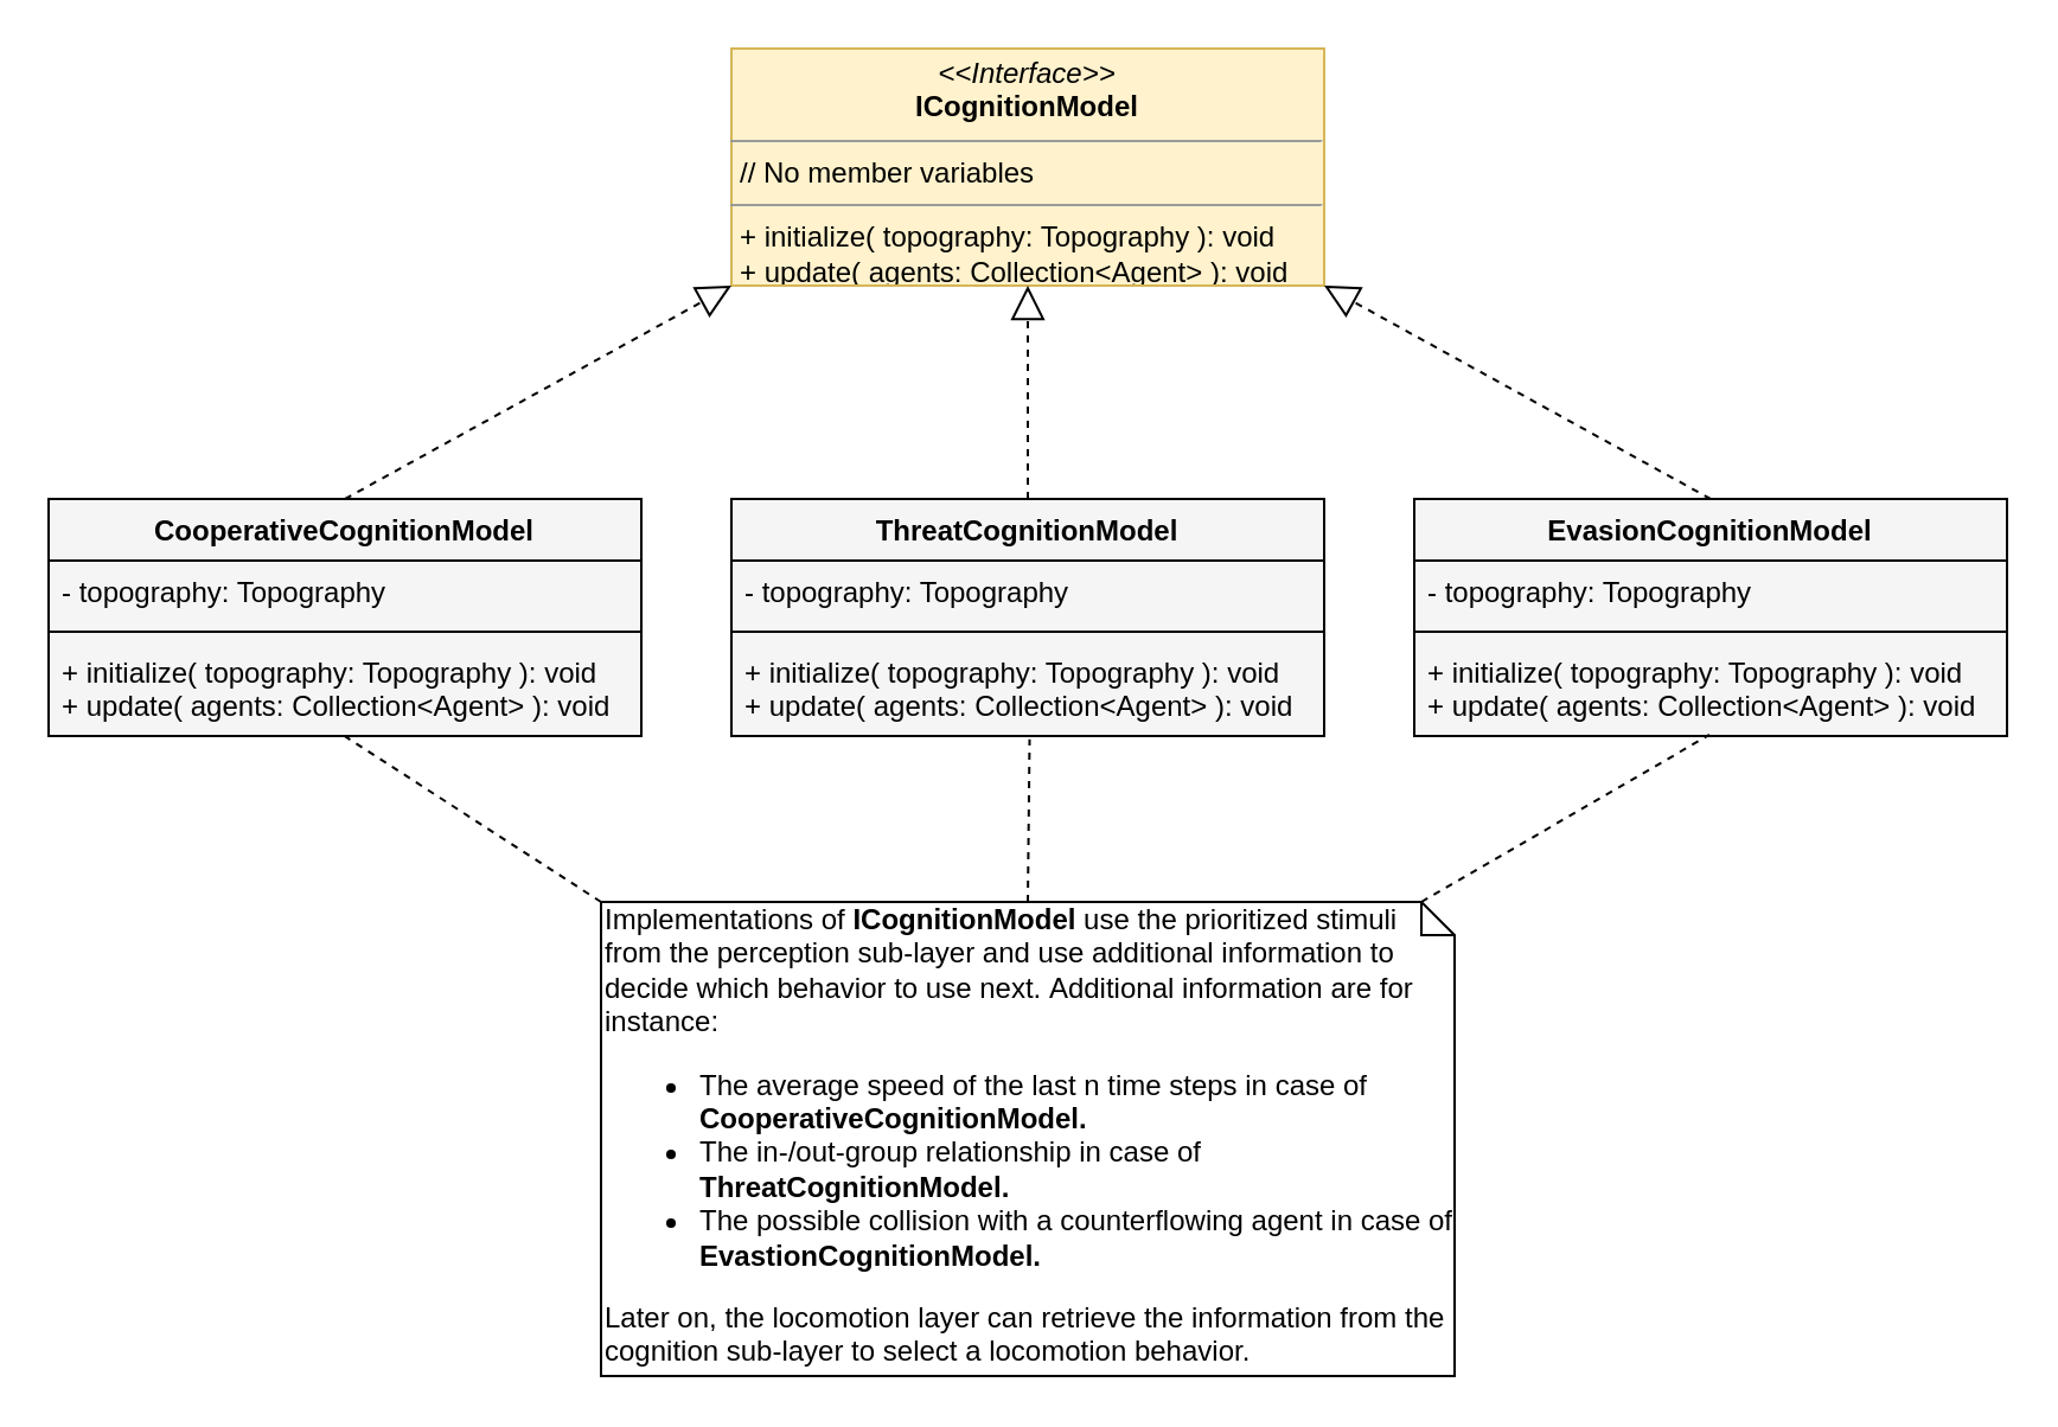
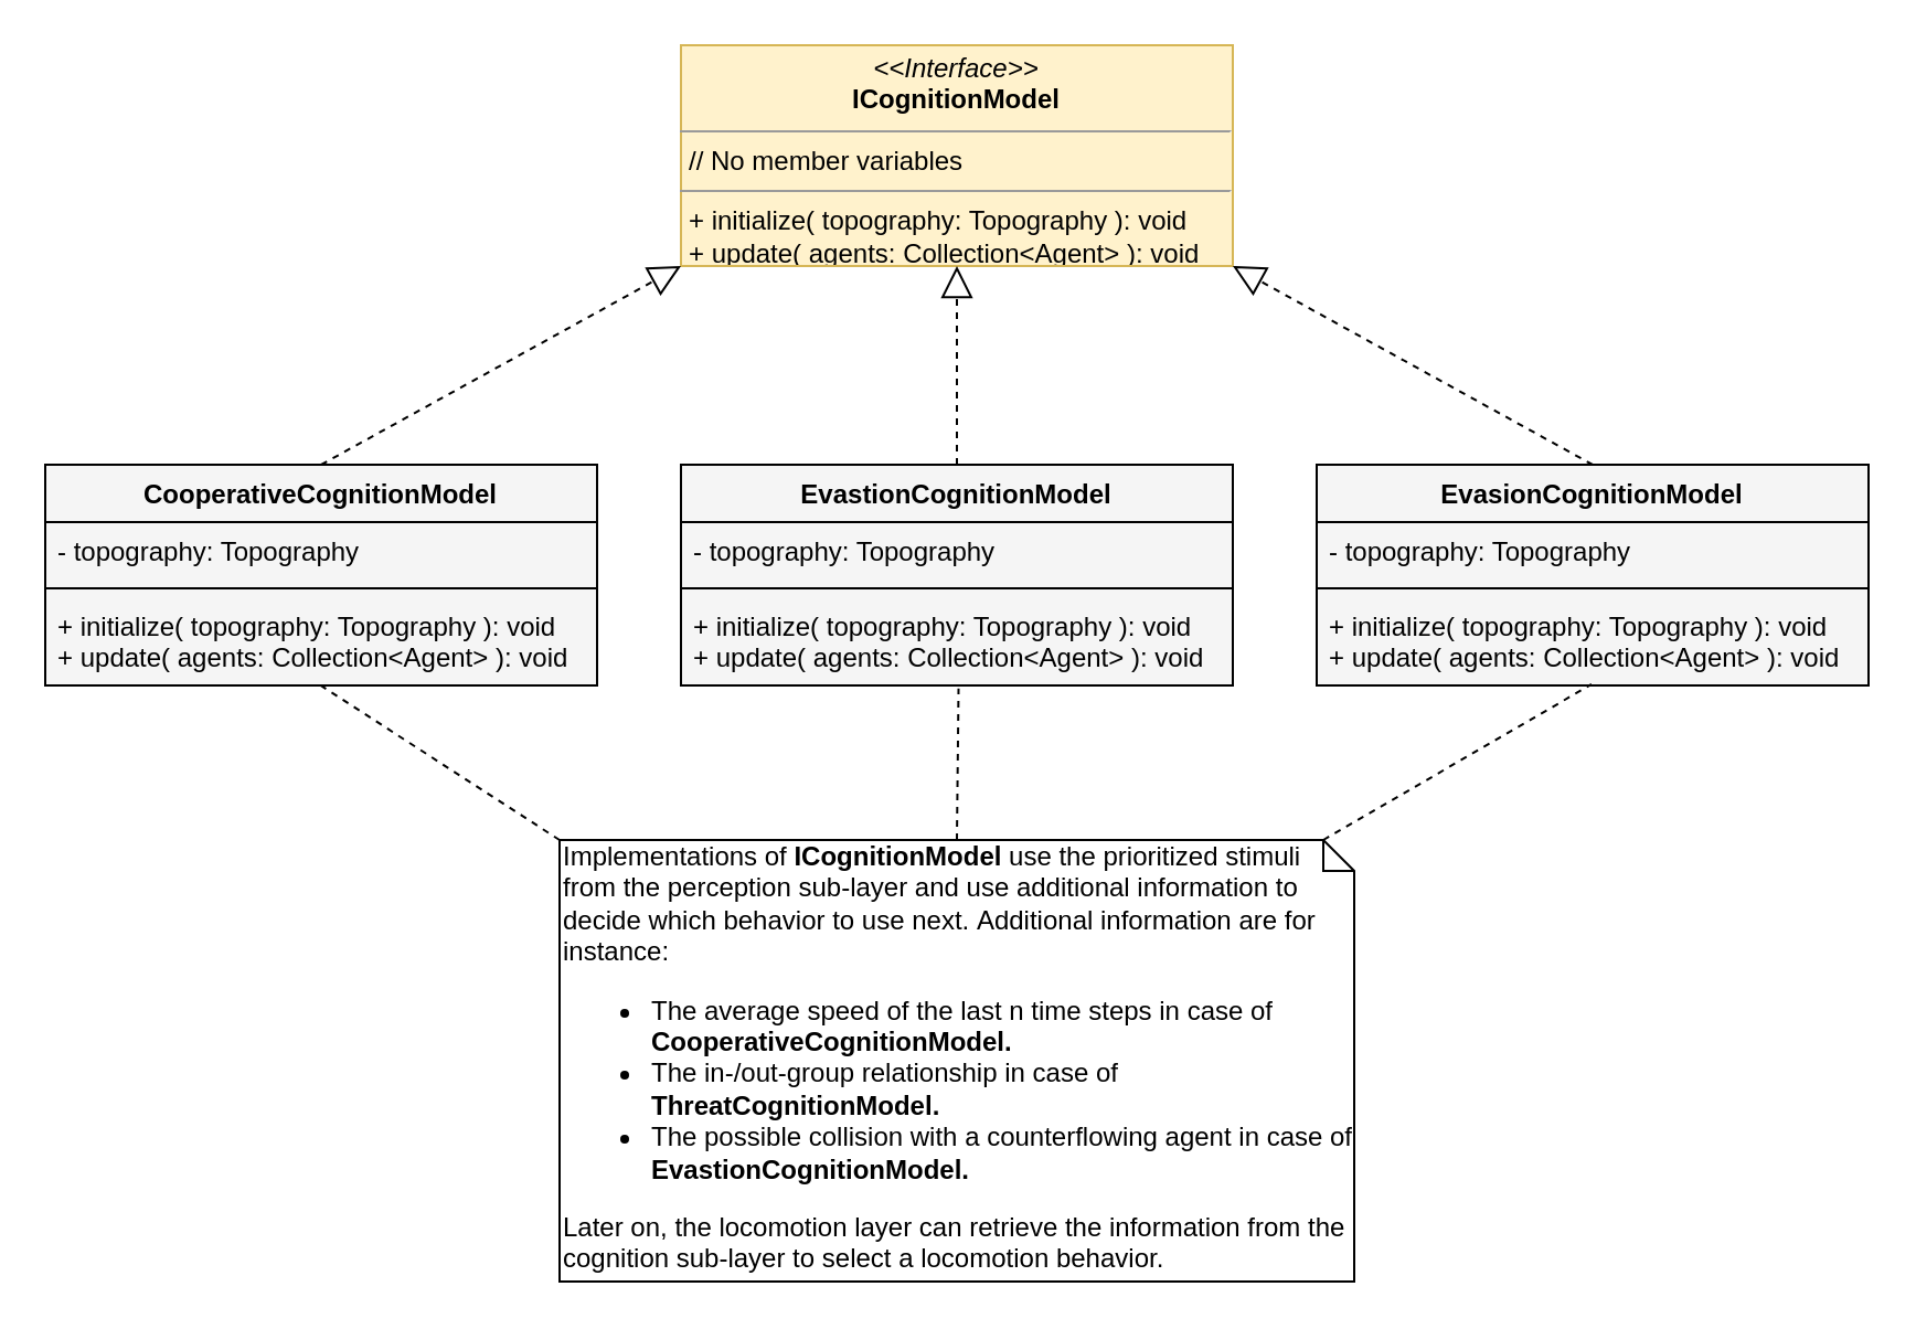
- <mxCell id="11" value="ThreatCognitionModel" style="swimlane;fontStyle=1;align=center;verticalAlign=top;childLayout=stackLayout;horizontal=1;startSize=26;horizontalStack=0;resizeParent=1;resizeParentMax=0;resizeLast=0;collapsible=1;marginBottom=0;autosize=0;fixDash=0;noLabel=0;fillColor=#F5F5F5;swimlaneFillColor=#F5F5F5;" parent="1" vertex="1"><mxGeometry x="308" y="210" width="250" height="100" as="geometry"><mxRectangle x="210" y="430" width="190" height="26" as="alternateBounds" /></mxGeometry></mxCell>
+ <mxCell id="11" value="EvastionCognitionModel" style="swimlane;fontStyle=1;align=center;verticalAlign=top;childLayout=stackLayout;horizontal=1;startSize=26;horizontalStack=0;resizeParent=1;resizeParentMax=0;resizeLast=0;collapsible=1;marginBottom=0;autosize=0;fixDash=0;noLabel=0;fillColor=#F5F5F5;swimlaneFillColor=#F5F5F5;" parent="1" vertex="1"><mxGeometry x="308" y="210" width="250" height="100" as="geometry"><mxRectangle x="210" y="430" width="190" height="26" as="alternateBounds" /></mxGeometry></mxCell>
